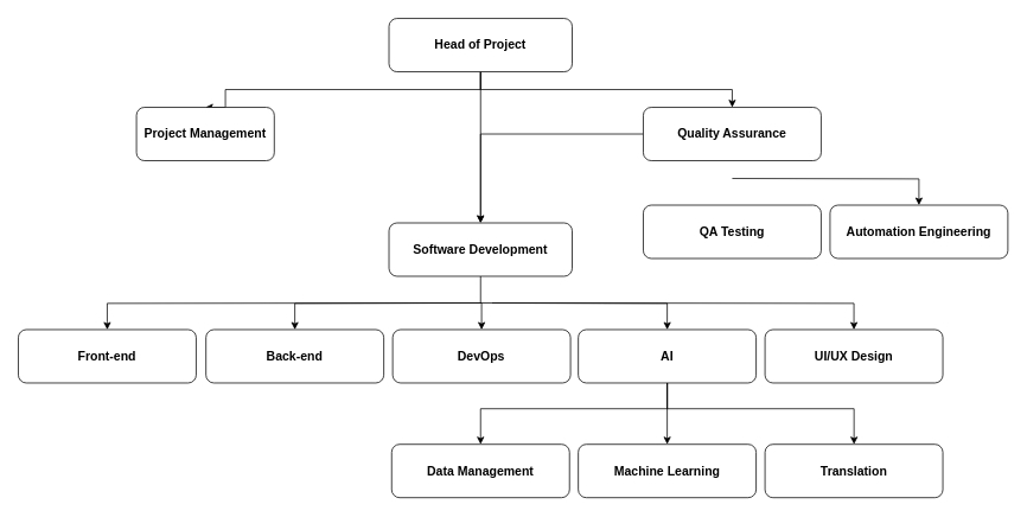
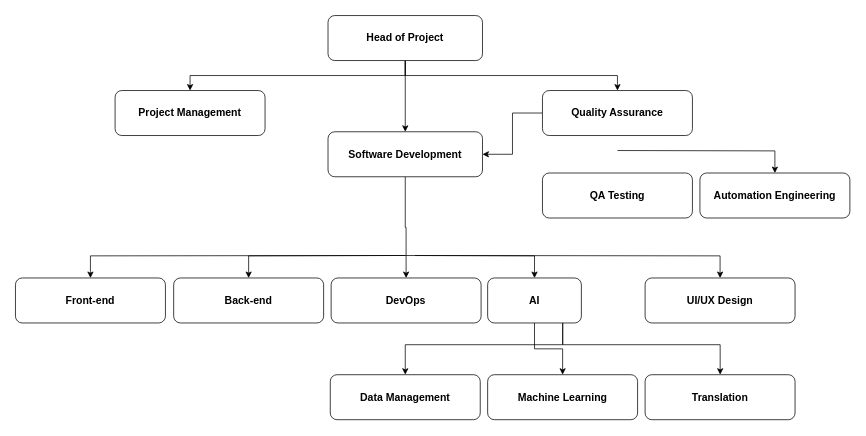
- <mxCell id="12" value="&lt;span style=&quot;font-size: 14px;&quot;&gt;&lt;b&gt;Project Management&lt;/b&gt;&lt;/span&gt;" style="rounded=1;whiteSpace=wrap;html=1;" parent="1" vertex="1"><mxGeometry x="153" y="120" width="155" height="60" as="geometry" /></mxCell>
+ <mxCell id="12" value="&lt;span style=&quot;font-size: 14px;&quot;&gt;&lt;b&gt;Project Management&lt;/b&gt;&lt;/span&gt;" style="rounded=1;whiteSpace=wrap;html=1;" parent="1" vertex="1"><mxGeometry x="153" y="120" width="200" height="60" as="geometry" /></mxCell>
- <mxCell id="11" value="&lt;span style=&quot;font-size: 14px;&quot;&gt;&lt;b&gt;Software Development&lt;/b&gt;&lt;/span&gt;" style="rounded=1;whiteSpace=wrap;html=1;" parent="1" vertex="1"><mxGeometry x="437" y="250" width="206" height="60" as="geometry" /></mxCell>
+ <mxCell id="11" value="&lt;span style=&quot;font-size: 14px;&quot;&gt;&lt;b&gt;Software Development&lt;/b&gt;&lt;/span&gt;" style="rounded=1;whiteSpace=wrap;html=1;" parent="1" vertex="1"><mxGeometry x="437" y="175" width="206" height="60" as="geometry" /></mxCell>
- <mxCell id="22" value="&lt;span style=&quot;font-size: 14px;&quot;&gt;&lt;b&gt;AI&lt;/b&gt;&lt;/span&gt;" style="rounded=1;whiteSpace=wrap;html=1;" parent="1" vertex="1"><mxGeometry x="649.88" y="370" width="200" height="60" as="geometry" /></mxCell>
+ <mxCell id="22" value="&lt;span style=&quot;font-size: 14px;&quot;&gt;&lt;b&gt;AI&lt;/b&gt;&lt;/span&gt;" style="rounded=1;whiteSpace=wrap;html=1;" parent="1" vertex="1"><mxGeometry x="649.88" y="370" width="125" height="60" as="geometry" /></mxCell>
